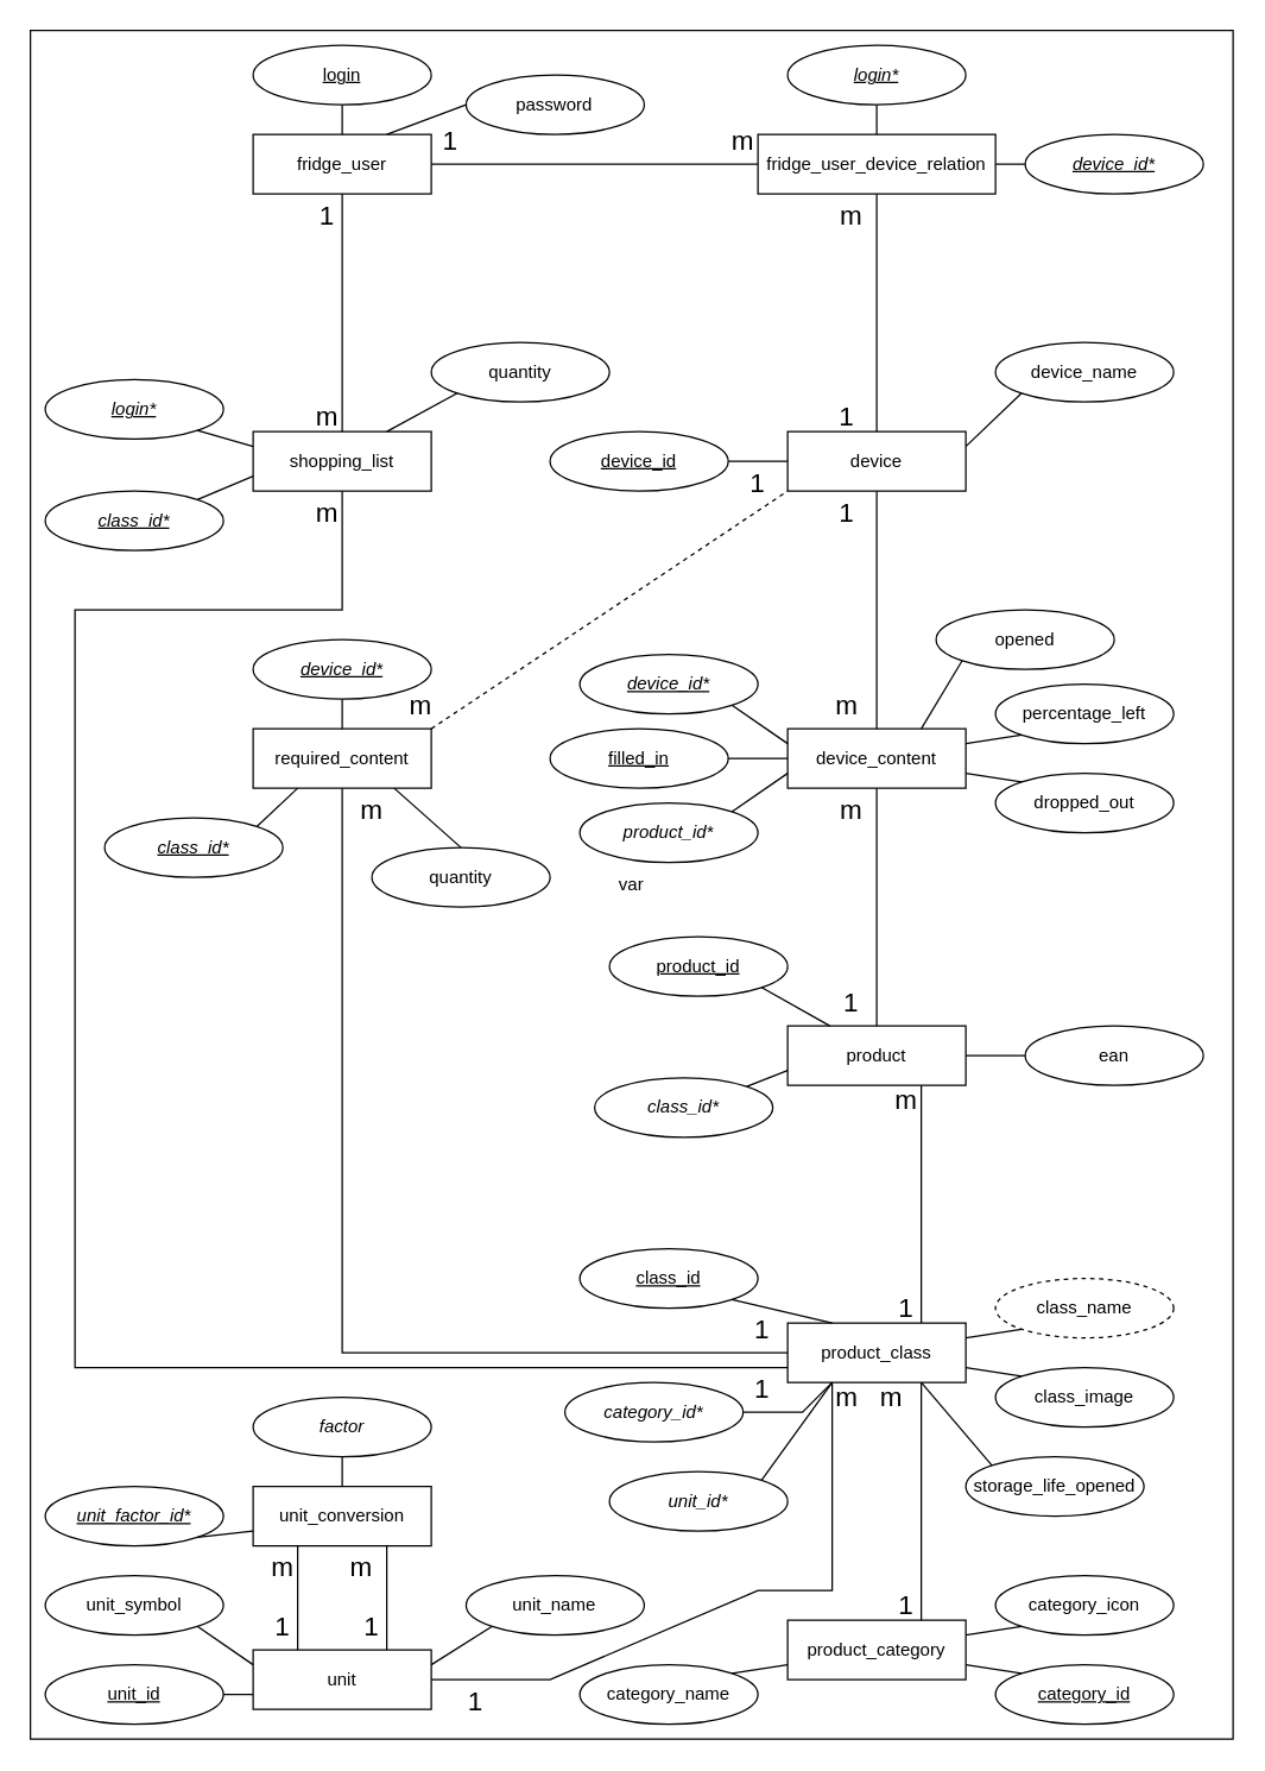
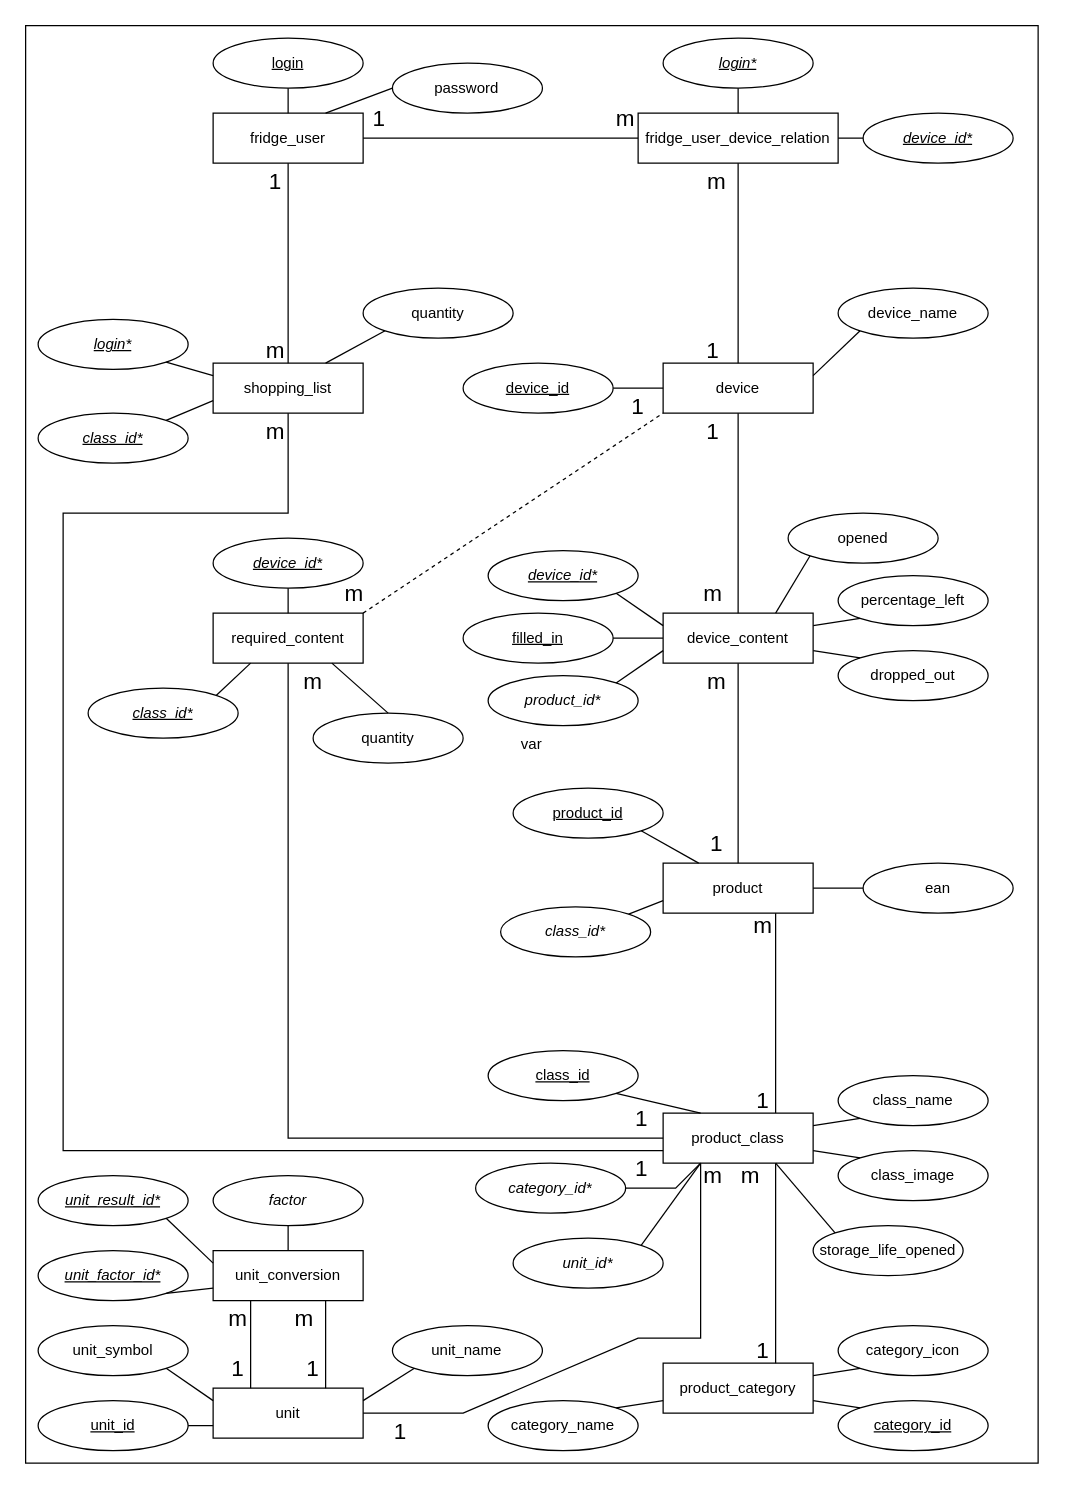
- <mxCell id="51" value="class_name" style="ellipse;whiteSpace=wrap;html=1;dashed=1;" parent="1" vertex="1"><mxGeometry x="670" y="860" width="120" height="40" as="geometry" /></mxCell>
+ <mxCell id="51" value="class_name" style="ellipse;whiteSpace=wrap;html=1;" parent="1" vertex="1"><mxGeometry x="670" y="860" width="120" height="40" as="geometry" /></mxCell>
+ <mxCell id="105" value="&lt;u&gt;&lt;i&gt;unit_result_id*&lt;/i&gt;&lt;/u&gt;" style="ellipse;whiteSpace=wrap;html=1;" parent="1" vertex="1"><mxGeometry x="30" y="940" width="120" height="40" as="geometry" /></mxCell>
+ <mxCell id="109" value="" style="endArrow=none;html=1;rounded=0;exitX=1;exitY=1;exitDx=0;exitDy=0;entryX=0;entryY=0.25;entryDx=0;entryDy=0;" parent="1" source="105" target="97" edge="1"><mxGeometry width="50" height="50" relative="1" as="geometry"><mxPoint x="400" y="1050" as="sourcePoint" /><mxPoint x="450" y="1000" as="targetPoint" /></mxGeometry></mxCell>
